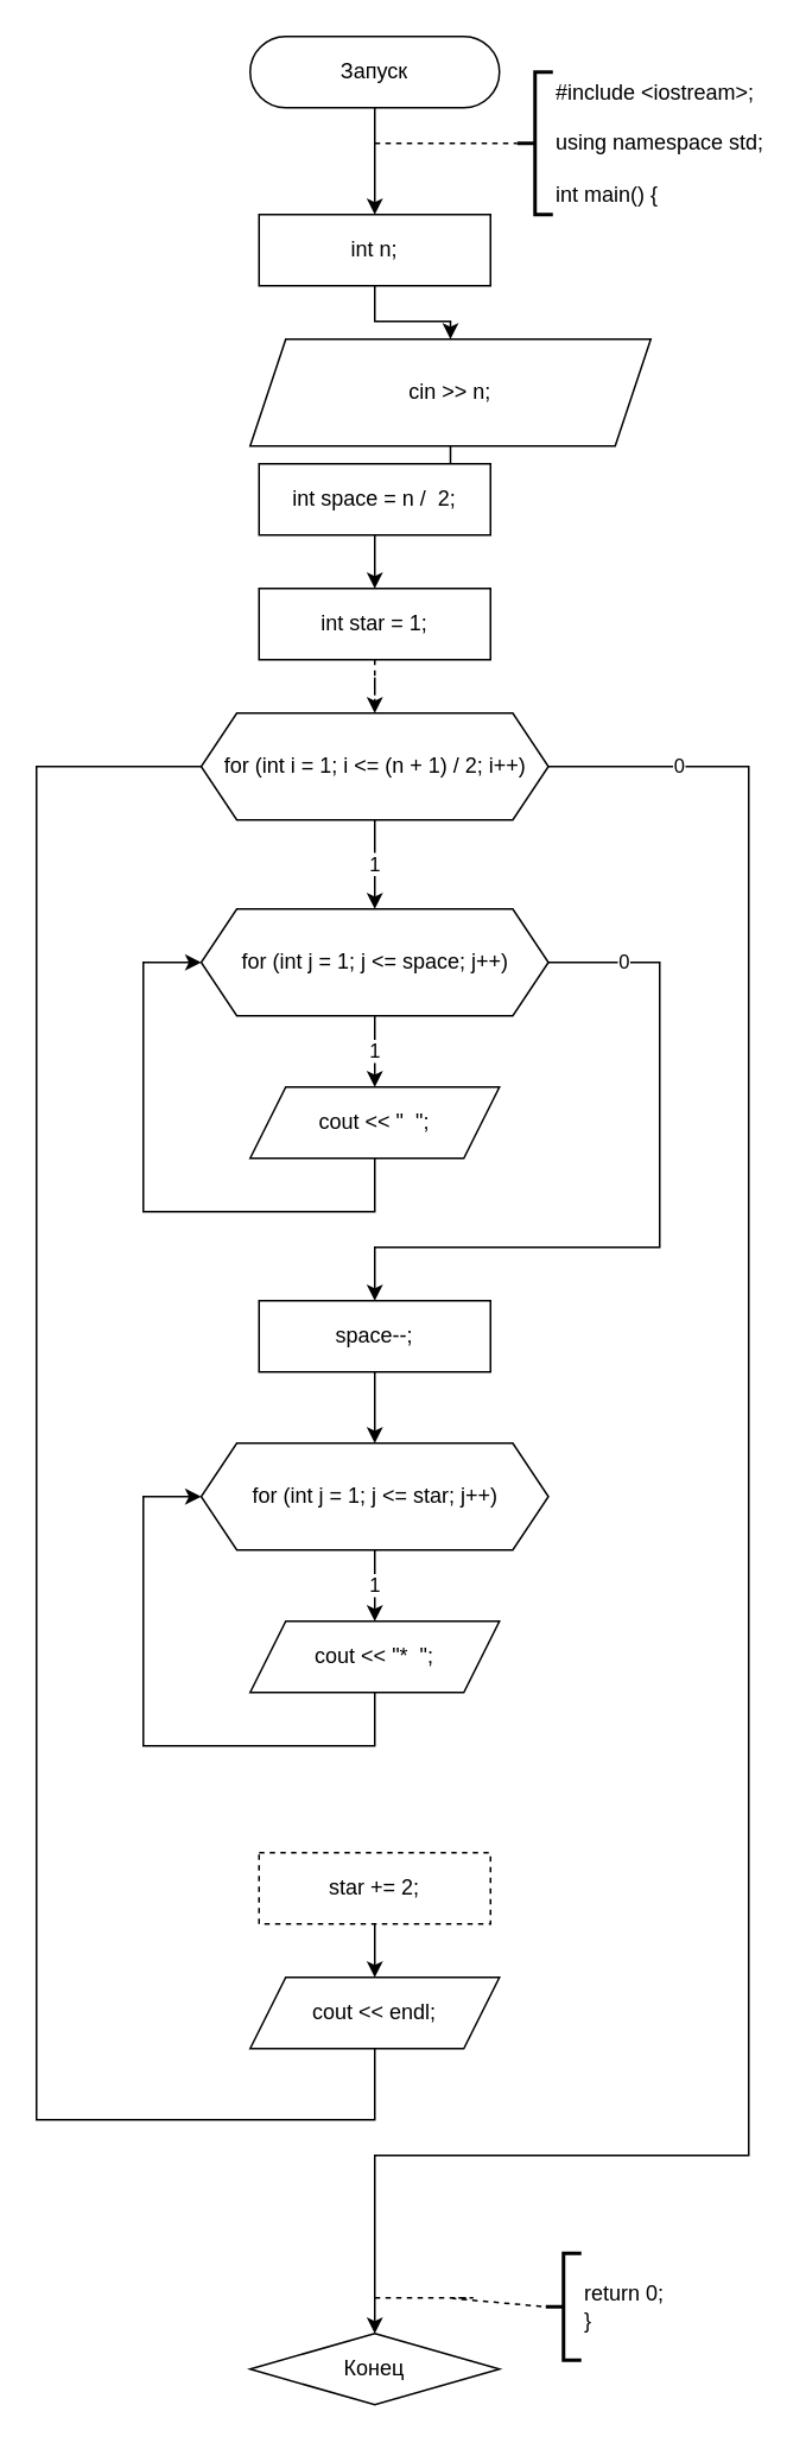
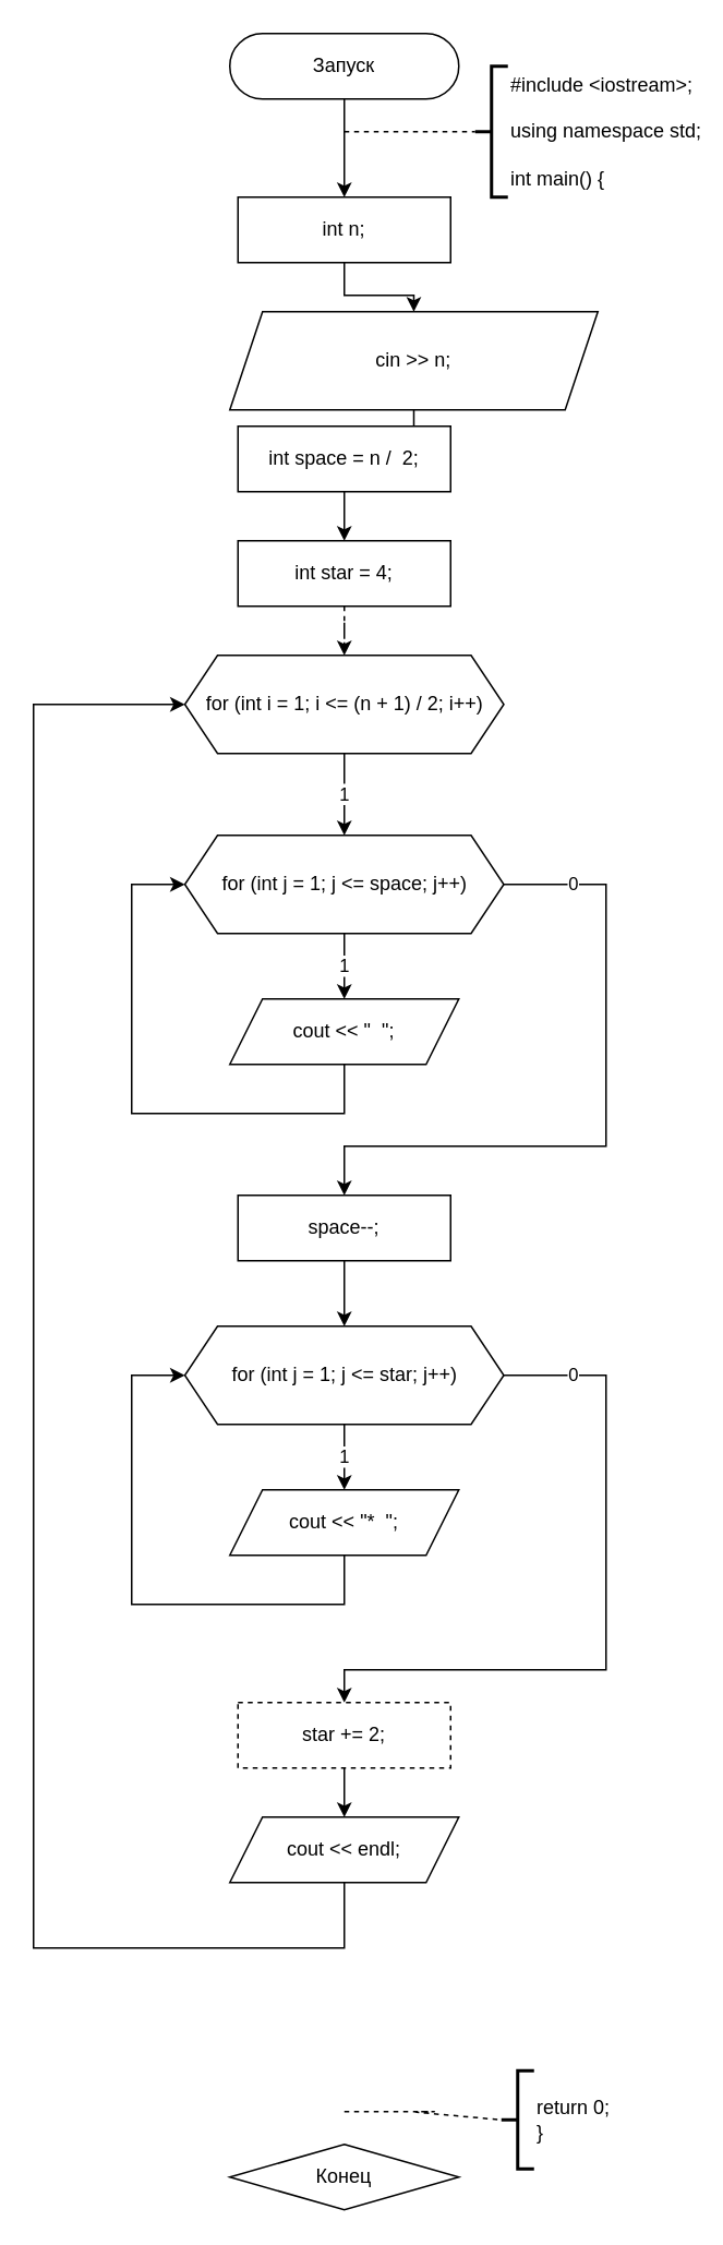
- <mxCell id="19" value="int star = 1;" style="rounded=0;whiteSpace=wrap;html=1;" vertex="1" parent="1"><mxGeometry x="145" y="330" width="130" height="40" as="geometry" /></mxCell>
+ <mxCell id="19" value="int star = 4;" style="rounded=0;whiteSpace=wrap;html=1;" vertex="1" parent="1"><mxGeometry x="145" y="330" width="130" height="40" as="geometry" /></mxCell>
- <mxCell id="34" style="edgeStyle=orthogonalEdgeStyle;rounded=0;orthogonalLoop=1;jettySize=auto;html=1;entryX=0;entryY=0.5;entryDx=0;entryDy=0;endArrow=none;" edge="1" parent="1" source="35" target="13"><mxGeometry relative="1" as="geometry"><Array as="points"><mxPoint x="210" y="1190" /><mxPoint x="20" y="1190" /><mxPoint x="20" y="430" /></Array></mxGeometry></mxCell>
+ <mxCell id="34" style="edgeStyle=orthogonalEdgeStyle;rounded=0;orthogonalLoop=1;jettySize=auto;html=1;entryX=0;entryY=0.5;entryDx=0;entryDy=0;" edge="1" parent="1" source="35" target="13"><mxGeometry relative="1" as="geometry"><Array as="points"><mxPoint x="210" y="1190" /><mxPoint x="20" y="1190" /><mxPoint x="20" y="430" /></Array></mxGeometry></mxCell>
- <mxCell id="12" value="0" style="edgeStyle=orthogonalEdgeStyle;rounded=0;orthogonalLoop=1;jettySize=auto;html=1;entryX=0.5;entryY=0;entryDx=0;entryDy=0;" edge="1" parent="1" source="13" target="6"><mxGeometry x="-0.879" relative="1" as="geometry"><mxPoint x="420" y="1210" as="targetPoint" /><Array as="points"><mxPoint x="420" y="430" /><mxPoint x="420" y="1210" /><mxPoint x="210" y="1210" /></Array><mxPoint as="offset" /></mxGeometry></mxCell>
+ <mxCell id="28" value="0" style="edgeStyle=orthogonalEdgeStyle;rounded=0;orthogonalLoop=1;jettySize=auto;html=1;entryX=0.5;entryY=0;entryDx=0;entryDy=0;" edge="1" parent="1" source="29" target="33"><mxGeometry x="-0.799" relative="1" as="geometry"><mxPoint x="370" y="1010" as="targetPoint" /><Array as="points"><mxPoint x="370" y="840" /><mxPoint x="370" y="1020" /></Array><mxPoint as="offset" /></mxGeometry></mxCell>
